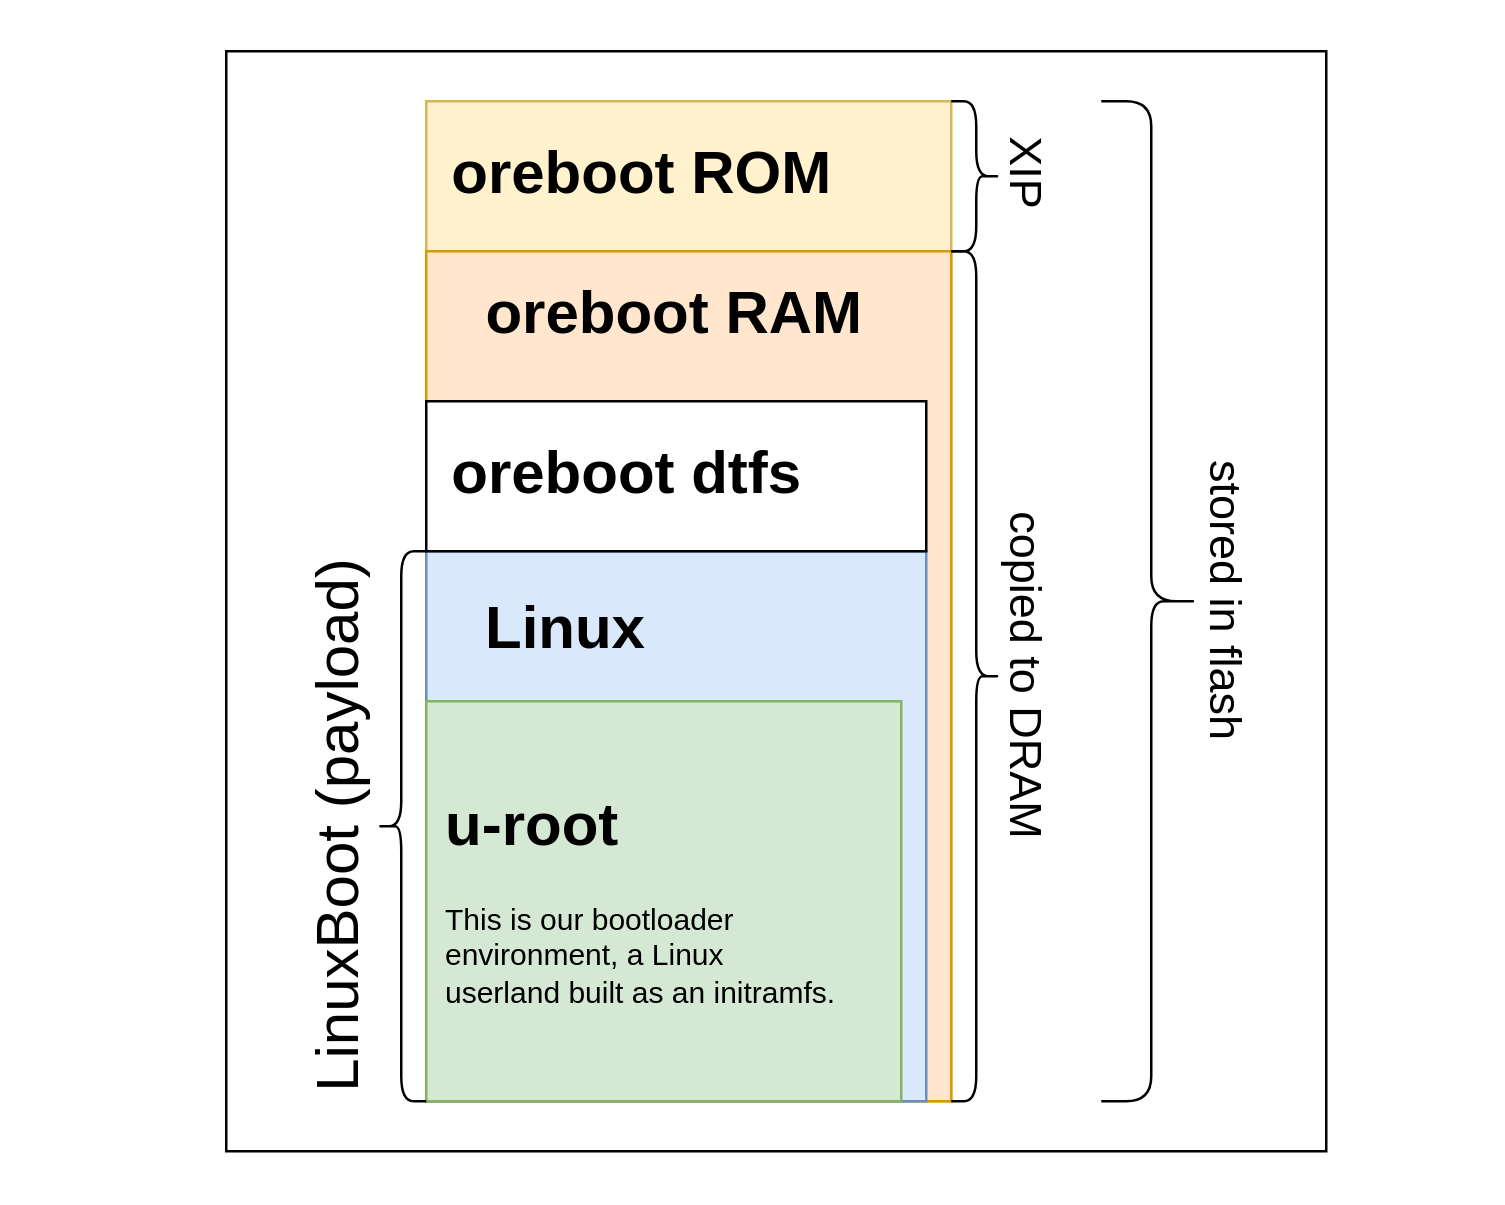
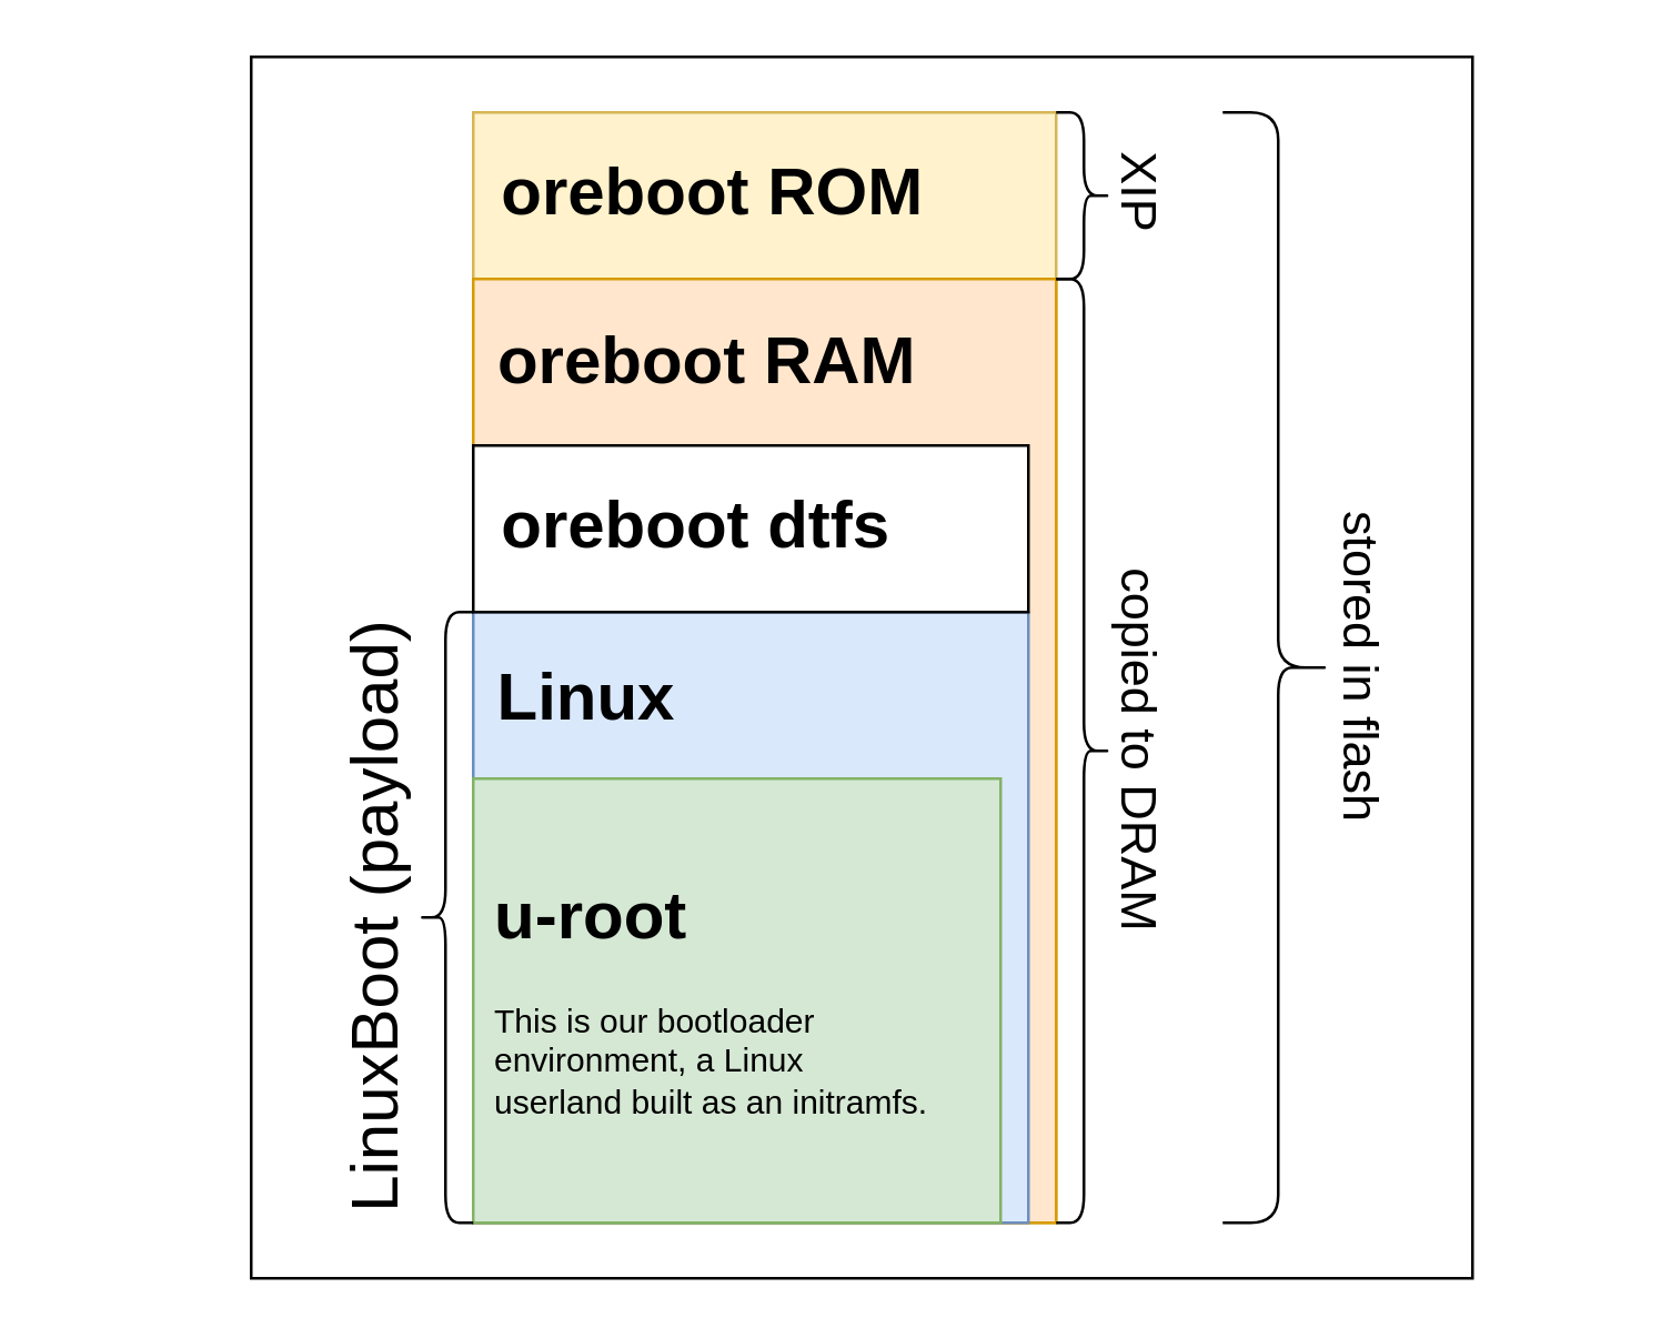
- <mxCell id="9" value="&lt;font style=&quot;font-size: 24px;&quot;&gt;&lt;b&gt;oreboot RAM&lt;br&gt;&lt;/b&gt;&lt;/font&gt;" style="text;html=1;strokeColor=none;fillColor=none;align=center;verticalAlign=middle;whiteSpace=wrap;rounded=0;" parent="1" vertex="1"><mxGeometry x="186" y="110" width="167" height="30" as="geometry" /></mxCell>
+ <mxCell id="9" value="&lt;font style=&quot;font-size: 24px;&quot;&gt;&lt;b&gt;oreboot RAM&lt;br&gt;&lt;/b&gt;&lt;/font&gt;" style="text;html=1;strokeColor=none;fillColor=none;align=center;verticalAlign=middle;whiteSpace=wrap;rounded=0;" parent="1" vertex="1"><mxGeometry x="171" y="115" width="167" height="30" as="geometry" /></mxCell>
- <mxCell id="8" value="&lt;font style=&quot;font-size: 24px;&quot;&gt;&lt;b&gt;Linux&lt;/b&gt;&lt;/font&gt;" style="text;html=1;strokeColor=none;fillColor=none;align=center;verticalAlign=middle;whiteSpace=wrap;rounded=0;" parent="1" vertex="1"><mxGeometry x="186" y="236" width="80" height="30" as="geometry" /></mxCell>
+ <mxCell id="8" value="&lt;font style=&quot;font-size: 24px;&quot;&gt;&lt;b&gt;Linux&lt;/b&gt;&lt;/font&gt;" style="text;html=1;strokeColor=none;fillColor=none;align=center;verticalAlign=middle;whiteSpace=wrap;rounded=0;" parent="1" vertex="1"><mxGeometry x="171" y="236" width="80" height="30" as="geometry" /></mxCell>
